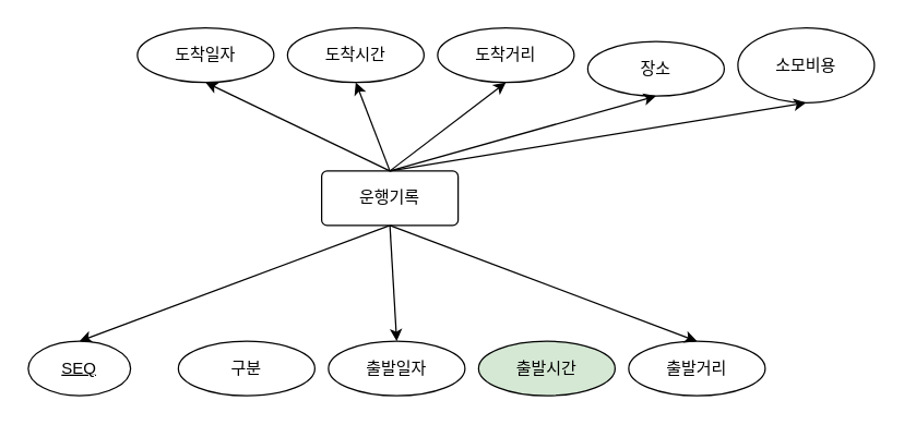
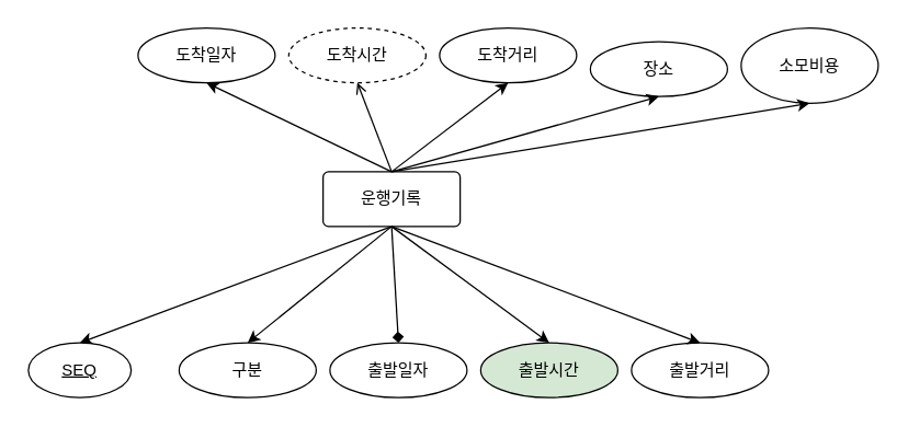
- <mxCell id="10" value="도착시간" style="ellipse;whiteSpace=wrap;html=1;align=center;" vertex="1" parent="1"><mxGeometry x="210" y="20" width="100" height="40" as="geometry" /></mxCell>
+ <mxCell id="10" value="도착시간" style="ellipse;whiteSpace=wrap;html=1;align=center;dashed=1;" vertex="1" parent="1"><mxGeometry x="210" y="20" width="100" height="40" as="geometry" /></mxCell>
- <mxCell id="19" style="rounded=0;orthogonalLoop=1;jettySize=auto;html=1;entryX=0.5;entryY=1;entryDx=0;entryDy=0;exitX=0.5;exitY=0;exitDx=0;exitDy=0;" edge="1" parent="1" source="3" target="10"><mxGeometry relative="1" as="geometry"><mxPoint x="350" y="150" as="sourcePoint" /><mxPoint x="160" y="70" as="targetPoint" /></mxGeometry></mxCell>
+ <mxCell id="19" style="rounded=0;orthogonalLoop=1;jettySize=auto;html=1;entryX=0.5;entryY=1;entryDx=0;entryDy=0;exitX=0.5;exitY=0;exitDx=0;exitDy=0;endArrow=open;" edge="1" parent="1" source="3" target="10"><mxGeometry relative="1" as="geometry"><mxPoint x="350" y="150" as="sourcePoint" /><mxPoint x="160" y="70" as="targetPoint" /></mxGeometry></mxCell>
+ <mxCell id="14" style="rounded=0;orthogonalLoop=1;jettySize=auto;html=1;entryX=0.5;entryY=0;entryDx=0;entryDy=0;exitX=0.5;exitY=1;exitDx=0;exitDy=0;" edge="1" parent="1" source="3" target="5"><mxGeometry relative="1" as="geometry"><mxPoint x="350" y="190" as="sourcePoint" /><mxPoint x="80" y="260" as="targetPoint" /></mxGeometry></mxCell>
+ <mxCell id="16" style="rounded=0;orthogonalLoop=1;jettySize=auto;html=1;entryX=0.5;entryY=0;entryDx=0;entryDy=0;exitX=0.5;exitY=1;exitDx=0;exitDy=0;" edge="1" parent="1" source="3" target="7"><mxGeometry relative="1" as="geometry"><mxPoint x="350" y="190" as="sourcePoint" /><mxPoint x="300" y="260" as="targetPoint" /></mxGeometry></mxCell>
- <mxCell id="15" style="rounded=0;orthogonalLoop=1;jettySize=auto;html=1;entryX=0.5;entryY=0;entryDx=0;entryDy=0;exitX=0.5;exitY=1;exitDx=0;exitDy=0;" edge="1" parent="1" source="3" target="6"><mxGeometry relative="1" as="geometry"><mxPoint x="350" y="190" as="sourcePoint" /><mxPoint x="190" y="260" as="targetPoint" /></mxGeometry></mxCell>
+ <mxCell id="15" style="rounded=0;orthogonalLoop=1;jettySize=auto;html=1;entryX=0.5;entryY=0;entryDx=0;entryDy=0;exitX=0.5;exitY=1;exitDx=0;exitDy=0;endArrow=diamond;" edge="1" parent="1" source="3" target="6"><mxGeometry relative="1" as="geometry"><mxPoint x="350" y="190" as="sourcePoint" /><mxPoint x="190" y="260" as="targetPoint" /></mxGeometry></mxCell>
